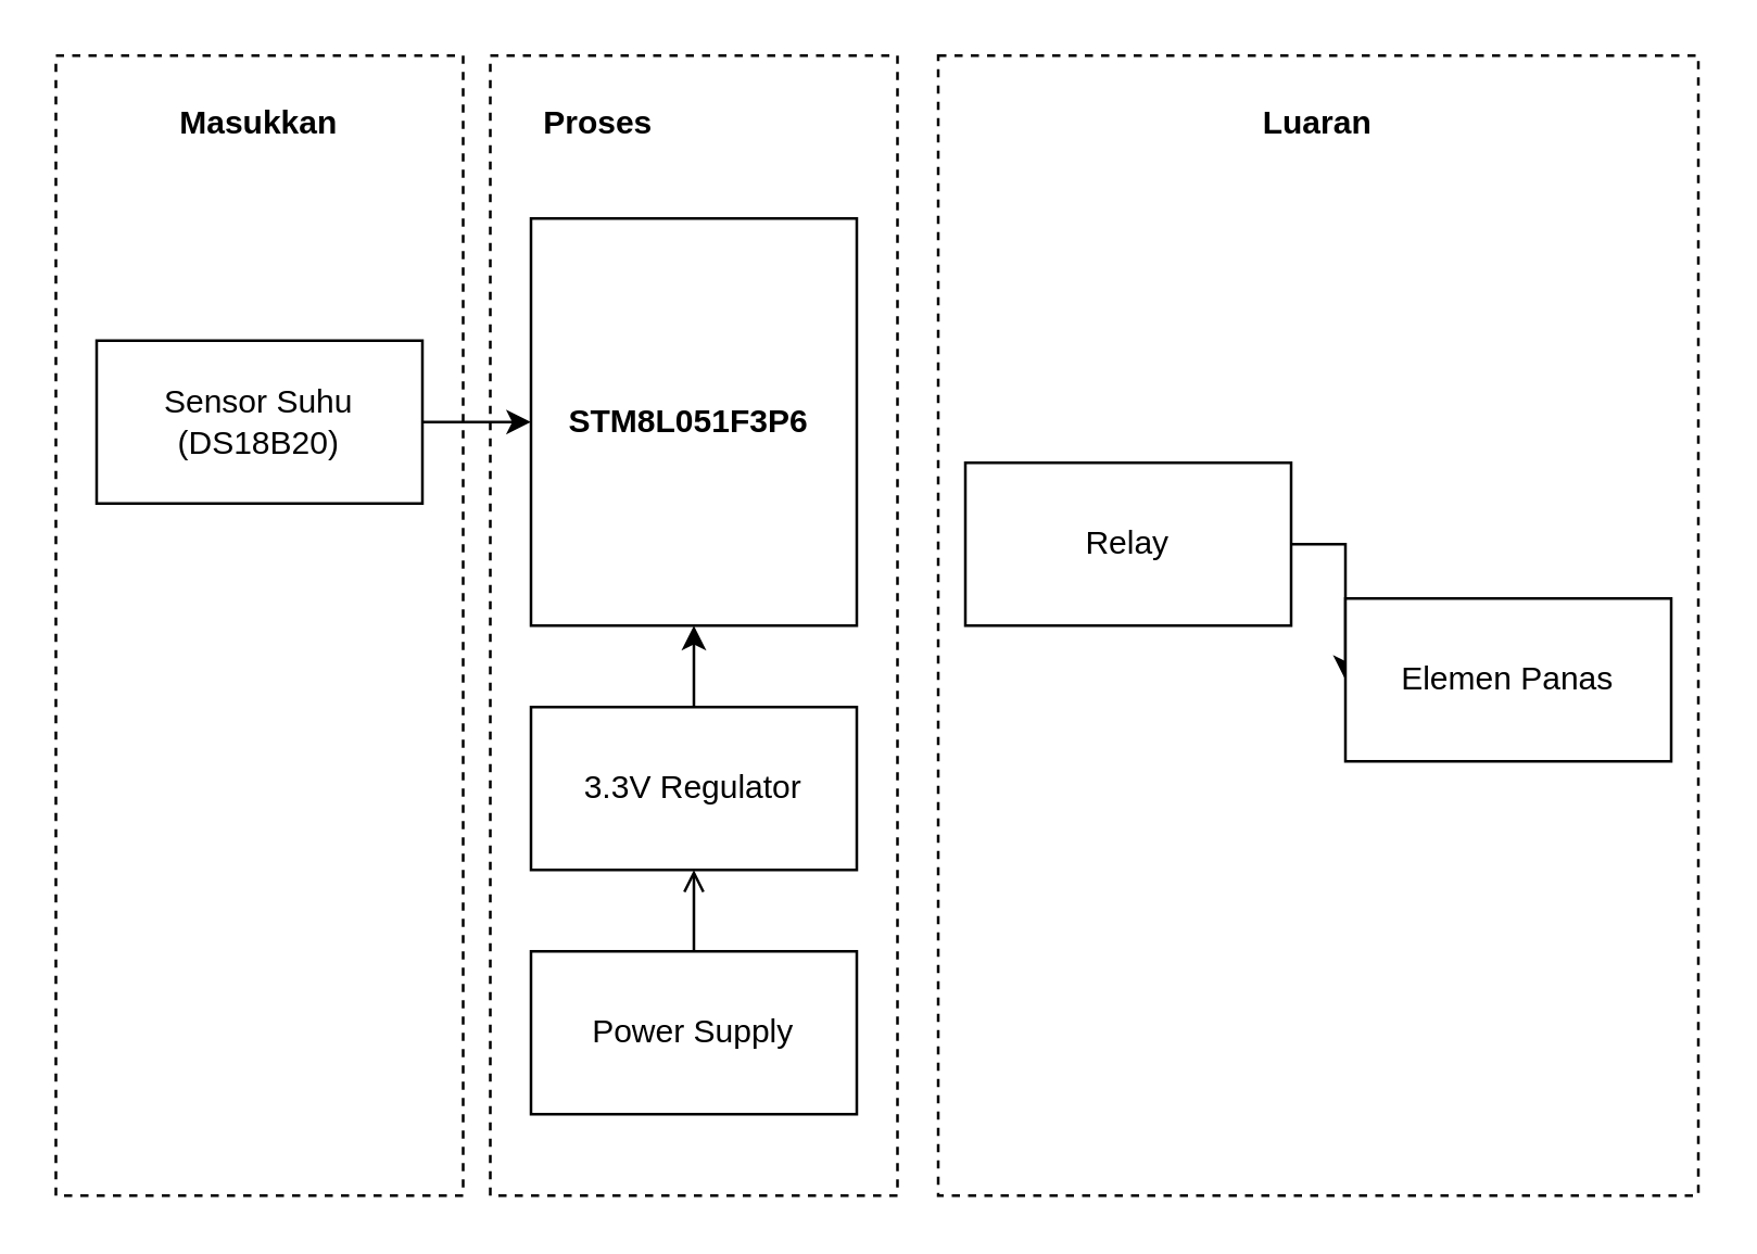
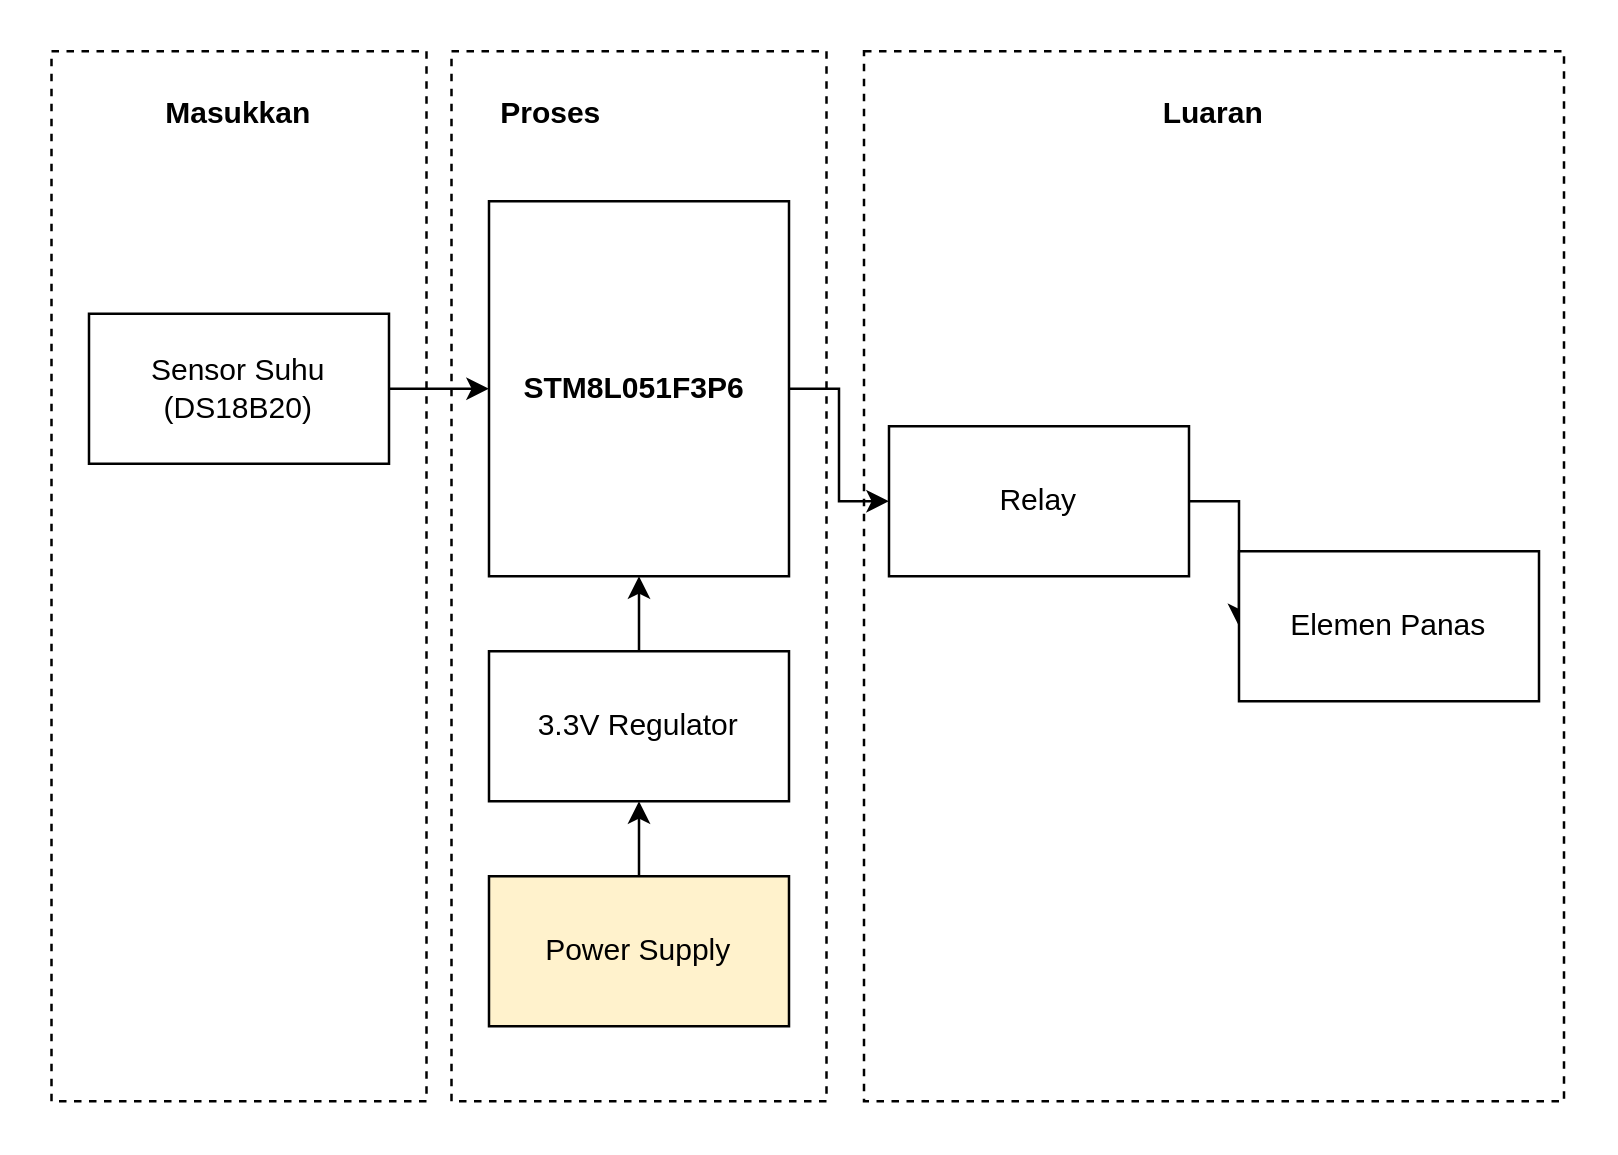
+ <mxCell id="4" style="edgeStyle=orthogonalEdgeStyle;rounded=0;orthogonalLoop=1;jettySize=auto;html=1;entryX=0;entryY=0.5;entryDx=0;entryDy=0;" edge="1" parent="1" source="5" target="11"><mxGeometry relative="1" as="geometry" /></mxCell>
- <mxCell id="8" style="edgeStyle=orthogonalEdgeStyle;rounded=0;orthogonalLoop=1;jettySize=auto;html=1;entryX=0.5;entryY=1;entryDx=0;entryDy=0;endArrow=open;" edge="1" parent="1" source="9" target="7"><mxGeometry relative="1" as="geometry" /></mxCell>
+ <mxCell id="8" style="edgeStyle=orthogonalEdgeStyle;rounded=0;orthogonalLoop=1;jettySize=auto;html=1;entryX=0.5;entryY=1;entryDx=0;entryDy=0;" edge="1" parent="1" source="9" target="7"><mxGeometry relative="1" as="geometry" /></mxCell>
- <mxCell id="9" value="Power Supply" style="rounded=0;whiteSpace=wrap;html=1;" vertex="1" parent="1"><mxGeometry x="195" y="350" width="120" height="60" as="geometry" /></mxCell>
+ <mxCell id="9" value="Power Supply" style="rounded=0;whiteSpace=wrap;html=1;fillColor=#fff2cc;" vertex="1" parent="1"><mxGeometry x="195" y="350" width="120" height="60" as="geometry" /></mxCell>
